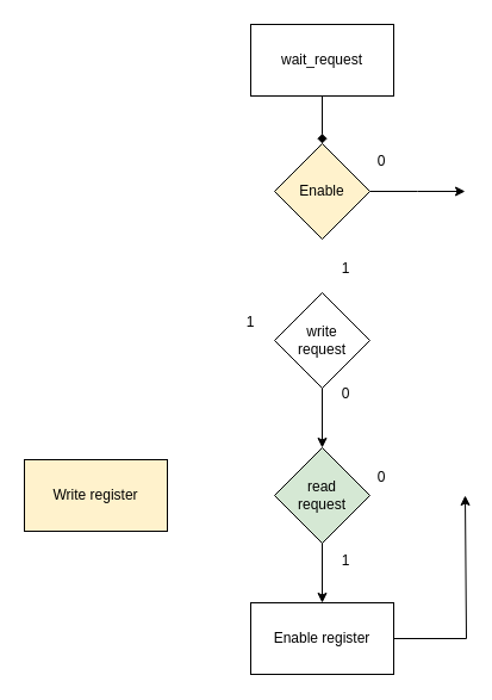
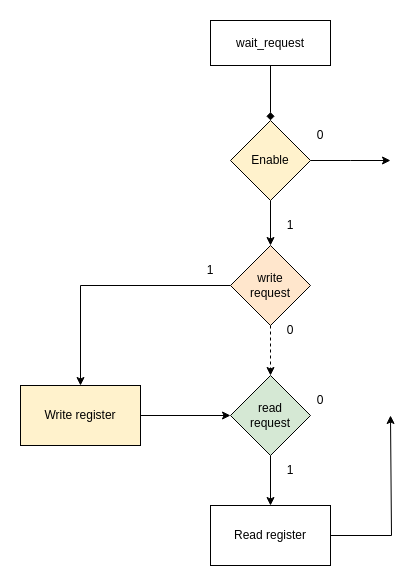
- <mxCell id="3" value="wait_request" style="rounded=0;whiteSpace=wrap;html=1;" parent="1" vertex="1"><mxGeometry x="210" y="20" width="120" height="60" as="geometry" /></mxCell>
+ <mxCell id="3" value="wait_request" style="rounded=0;whiteSpace=wrap;html=1;" parent="1" vertex="1"><mxGeometry x="210" y="20" width="120" height="45" as="geometry" /></mxCell>
+ <mxCell id="17" value="" style="edgeStyle=orthogonalEdgeStyle;rounded=0;orthogonalLoop=1;jettySize=auto;html=1;entryX=0.5;entryY=0;entryDx=0;entryDy=0;" edge="1" parent="1" source="19" target="6"><mxGeometry relative="1" as="geometry" /></mxCell>
+ <mxCell id="4" style="edgeStyle=orthogonalEdgeStyle;rounded=0;orthogonalLoop=1;jettySize=auto;html=1;entryX=0.5;entryY=0;entryDx=0;entryDy=0;" parent="1" source="6" target="8" edge="1"><mxGeometry relative="1" as="geometry"><mxPoint x="50" y="365" as="targetPoint" /></mxGeometry></mxCell>
- <mxCell id="6" value="&lt;div&gt;write&lt;/div&gt;&lt;div&gt;request&lt;br&gt;&lt;/div&gt;" style="rhombus;whiteSpace=wrap;html=1;" parent="1" vertex="1"><mxGeometry x="230" y="245" width="80" height="80" as="geometry" /></mxCell>
+ <mxCell id="6" value="&lt;div&gt;write&lt;/div&gt;&lt;div&gt;request&lt;br&gt;&lt;/div&gt;" style="rhombus;whiteSpace=wrap;html=1;fillColor=#ffe6cc;" parent="1" vertex="1"><mxGeometry x="230" y="245" width="80" height="80" as="geometry" /></mxCell>
- <mxCell id="5" value="" style="edgeStyle=orthogonalEdgeStyle;rounded=0;orthogonalLoop=1;jettySize=auto;html=1;" parent="1" source="6" target="10" edge="1"><mxGeometry relative="1" as="geometry" /></mxCell>
+ <mxCell id="5" value="" style="edgeStyle=orthogonalEdgeStyle;rounded=0;orthogonalLoop=1;jettySize=auto;html=1;dashed=1;" parent="1" source="6" target="10" edge="1"><mxGeometry relative="1" as="geometry" /></mxCell>
+ <mxCell id="7" value="" style="edgeStyle=orthogonalEdgeStyle;rounded=0;orthogonalLoop=1;jettySize=auto;html=1;" parent="1" source="8" target="10" edge="1"><mxGeometry relative="1" as="geometry" /></mxCell>
- <mxCell id="11" value="Enable register" style="rounded=0;whiteSpace=wrap;html=1;" parent="1" vertex="1"><mxGeometry x="210" y="505" width="120" height="60" as="geometry" /></mxCell>
+ <mxCell id="11" value="Read register" style="rounded=0;whiteSpace=wrap;html=1;" parent="1" vertex="1"><mxGeometry x="210" y="505" width="120" height="60" as="geometry" /></mxCell>
